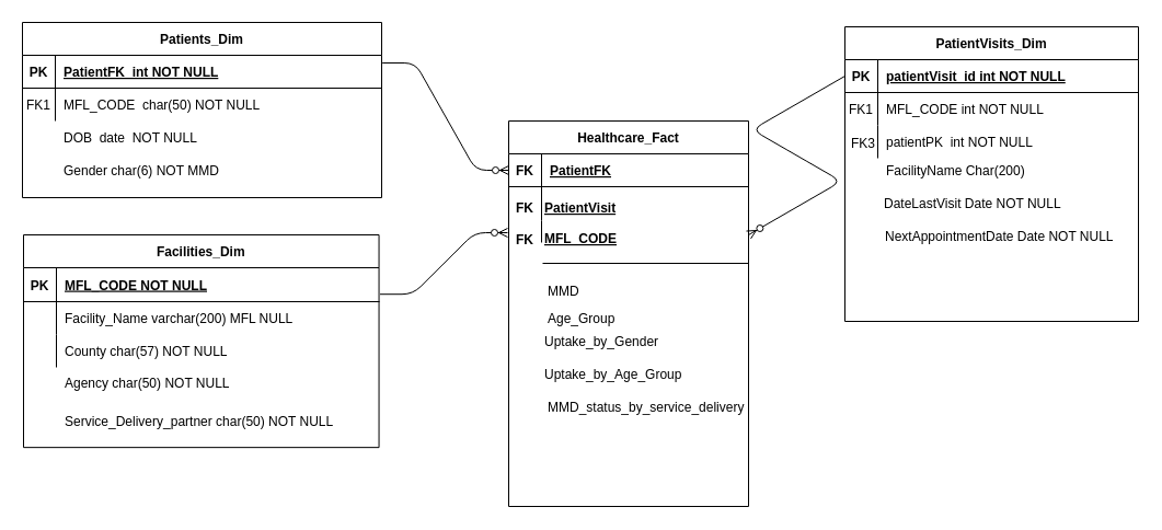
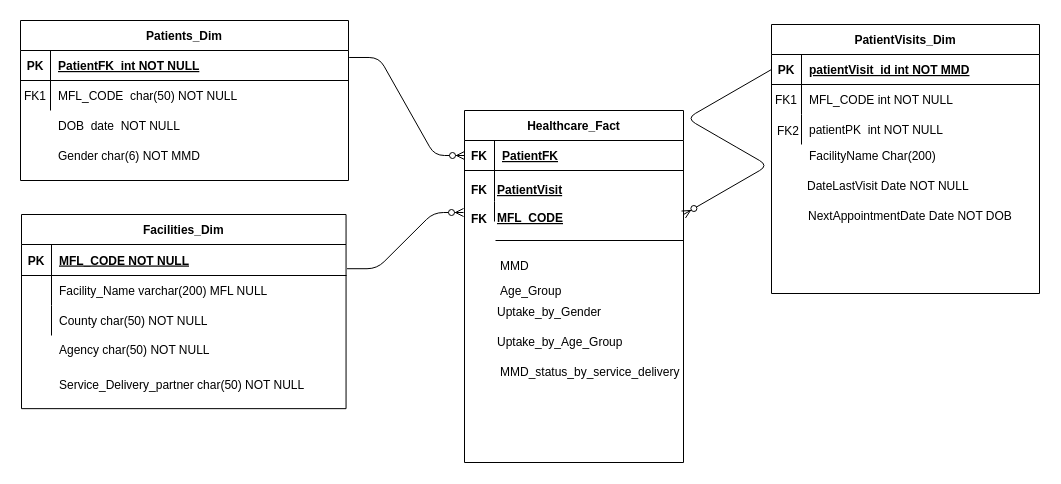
- <mxCell id="15" value="patientVisit_id int NOT NULL " style="shape=partialRectangle;overflow=hidden;connectable=0;fillColor=none;top=0;left=0;bottom=0;right=0;align=left;spacingLeft=6;fontStyle=5;" parent="13" vertex="1"><mxGeometry x="30" width="238" height="30" as="geometry" /></mxCell>
+ <mxCell id="15" value="patientVisit_id int NOT MMD " style="shape=partialRectangle;overflow=hidden;connectable=0;fillColor=none;top=0;left=0;bottom=0;right=0;align=left;spacingLeft=6;fontStyle=5;" parent="13" vertex="1"><mxGeometry x="30" width="238" height="30" as="geometry" /></mxCell>
- <mxCell id="37" value="FK3" style="shape=partialRectangle;overflow=hidden;connectable=0;fillColor=none;top=0;left=0;bottom=0;right=0;" vertex="1" parent="1"><mxGeometry x="773" y="115" width="30" height="30" as="geometry" /></mxCell>
+ <mxCell id="37" value="FK2" style="shape=partialRectangle;overflow=hidden;connectable=0;fillColor=none;top=0;left=0;bottom=0;right=0;" vertex="1" parent="1"><mxGeometry x="773" y="115" width="30" height="30" as="geometry" /></mxCell>
- <mxCell id="36" value="NextAppointmentDate Date NOT NULL" style="shape=partialRectangle;overflow=hidden;connectable=0;fillColor=none;top=0;left=0;bottom=0;right=0;align=left;spacingLeft=6;" vertex="1" parent="1"><mxGeometry x="800" y="200" width="221" height="30" as="geometry" /></mxCell>
+ <mxCell id="36" value="NextAppointmentDate Date NOT DOB" style="shape=partialRectangle;overflow=hidden;connectable=0;fillColor=none;top=0;left=0;bottom=0;right=0;align=left;spacingLeft=6;" vertex="1" parent="1"><mxGeometry x="800" y="200" width="221" height="30" as="geometry" /></mxCell>
- <mxCell id="11" value="County char(57) NOT NULL" style="shape=partialRectangle;overflow=hidden;connectable=0;fillColor=none;top=0;left=0;bottom=0;right=0;align=left;spacingLeft=6;" parent="9" vertex="1"><mxGeometry x="30" width="294.55" height="30" as="geometry" /></mxCell>
+ <mxCell id="11" value="County char(50) NOT NULL" style="shape=partialRectangle;overflow=hidden;connectable=0;fillColor=none;top=0;left=0;bottom=0;right=0;align=left;spacingLeft=6;" parent="9" vertex="1"><mxGeometry x="30" width="294.55" height="30" as="geometry" /></mxCell>
